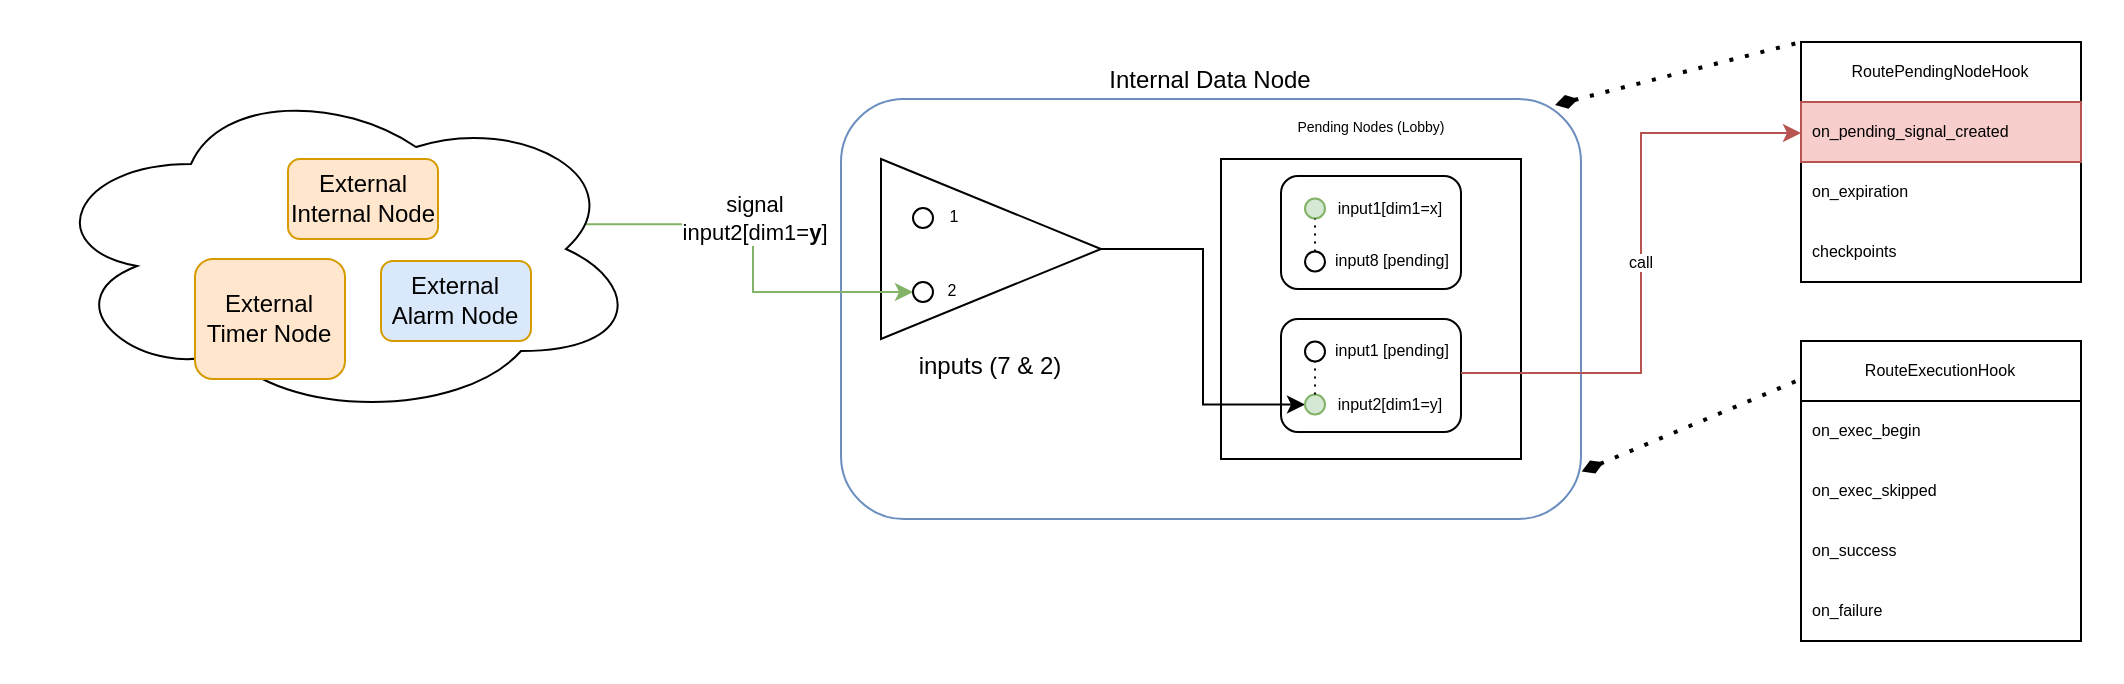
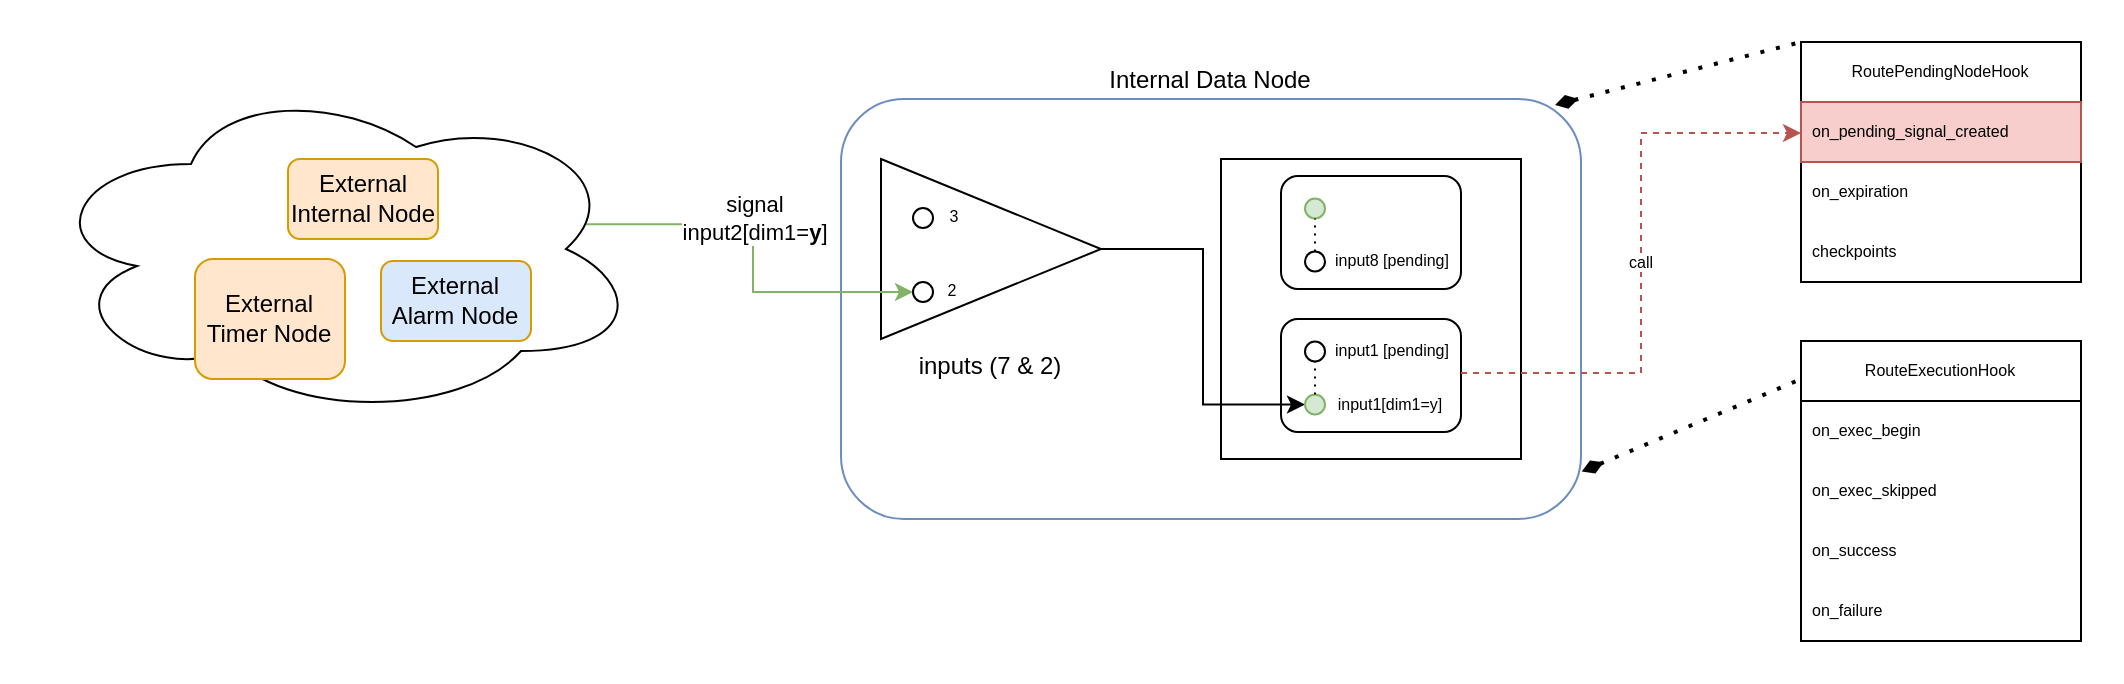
- <mxCell id="14" value="&lt;font style=&quot;font-size: 7px&quot;&gt;Pending Nodes (Lobby)&lt;br&gt;&lt;/font&gt;" style="text;html=1;strokeColor=none;fillColor=none;align=center;verticalAlign=middle;whiteSpace=wrap;rounded=0;fontSize=7;" parent="1" vertex="1"><mxGeometry x="632.5" y="49" width="105" height="30" as="geometry" /></mxCell>
- <mxCell id="17" value="input1[dim1=x]" style="text;html=1;strokeColor=none;fillColor=none;align=center;verticalAlign=middle;whiteSpace=wrap;rounded=0;fontSize=8;" parent="1" vertex="1"><mxGeometry x="671" y="93" width="48" height="21.5" as="geometry" /></mxCell>
- <mxCell id="20" value="1" style="text;html=1;strokeColor=none;fillColor=none;align=center;verticalAlign=middle;whiteSpace=wrap;rounded=0;fontSize=8;" parent="1" vertex="1"><mxGeometry x="465" y="98" width="24" height="20" as="geometry" /></mxCell>
+ <mxCell id="20" value="3" style="text;html=1;strokeColor=none;fillColor=none;align=center;verticalAlign=middle;whiteSpace=wrap;rounded=0;fontSize=8;" parent="1" vertex="1"><mxGeometry x="465" y="98" width="24" height="20" as="geometry" /></mxCell>
- <mxCell id="29" value="call" style="edgeStyle=orthogonalEdgeStyle;rounded=0;orthogonalLoop=1;jettySize=auto;html=1;fontSize=8;strokeWidth=1;fillColor=#f8cecc;strokeColor=#b85450;exitX=1;exitY=1;exitDx=0;exitDy=0;" edge="1" parent="1" target="31" source="28"><mxGeometry relative="1" as="geometry"><mxPoint x="732" y="119" as="sourcePoint" /><Array as="points"><mxPoint x="820" y="186" /><mxPoint x="820" y="66" /></Array></mxGeometry></mxCell>
+ <mxCell id="29" value="call" style="edgeStyle=orthogonalEdgeStyle;rounded=0;orthogonalLoop=1;jettySize=auto;html=1;fontSize=8;strokeWidth=1;fillColor=#f8cecc;strokeColor=#b85450;exitX=1;exitY=1;exitDx=0;exitDy=0;dashed=1;" edge="1" parent="1" target="31" source="28"><mxGeometry relative="1" as="geometry"><mxPoint x="732" y="119" as="sourcePoint" /><Array as="points"><mxPoint x="820" y="186" /><mxPoint x="820" y="66" /></Array></mxGeometry></mxCell>
- <mxCell id="25" value="input2[dim1=y]" style="text;html=1;strokeColor=none;fillColor=none;align=center;verticalAlign=middle;whiteSpace=wrap;rounded=0;fontSize=8;" vertex="1" parent="1"><mxGeometry x="688" y="191" width="14" height="21.5" as="geometry" /></mxCell>
+ <mxCell id="25" value="input1[dim1=y]" style="text;html=1;strokeColor=none;fillColor=none;align=center;verticalAlign=middle;whiteSpace=wrap;rounded=0;fontSize=8;" vertex="1" parent="1"><mxGeometry x="688" y="191" width="14" height="21.5" as="geometry" /></mxCell>
